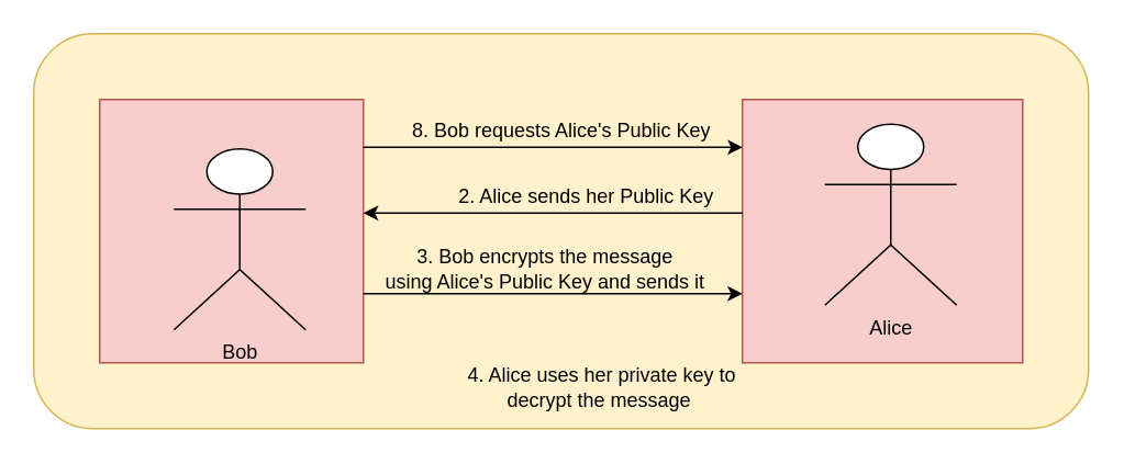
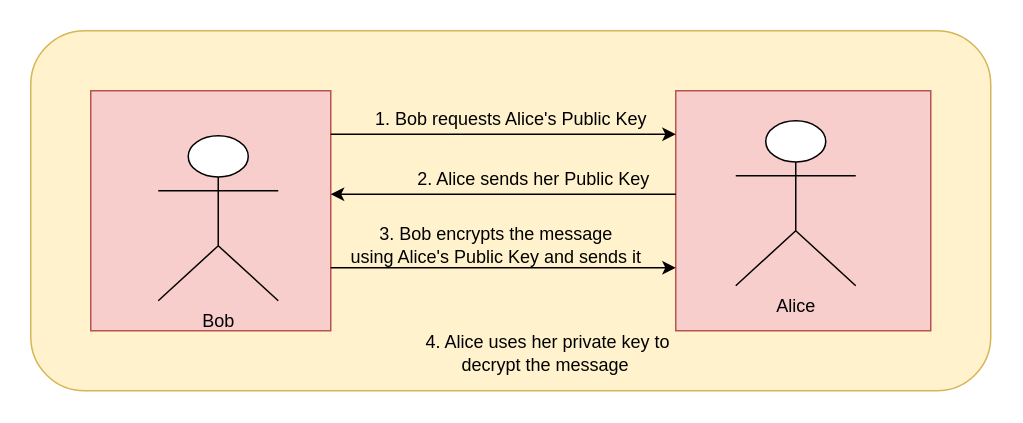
- <mxCell id="10" value="8. Bob requests Alice's Public Key" style="text;html=1;align=center;verticalAlign=middle;resizable=0;points=[];autosize=1;strokeColor=none;fillColor=none;" vertex="1" parent="1"><mxGeometry x="240" y="69" width="200" height="20" as="geometry" /></mxCell>
+ <mxCell id="10" value="1. Bob requests Alice's Public Key" style="text;html=1;align=center;verticalAlign=middle;resizable=0;points=[];autosize=1;strokeColor=none;fillColor=none;" vertex="1" parent="1"><mxGeometry x="240" y="69" width="200" height="20" as="geometry" /></mxCell>
- <mxCell id="6" value="Alice" style="shape=umlActor;verticalLabelPosition=bottom;verticalAlign=top;html=1;outlineConnect=0;" vertex="1" parent="1"><mxGeometry x="500" y="75" width="80" height="110" as="geometry" /></mxCell>
+ <mxCell id="6" value="Alice" style="shape=umlActor;verticalLabelPosition=bottom;verticalAlign=top;html=1;outlineConnect=0;" vertex="1" parent="1"><mxGeometry x="490" y="80" width="80" height="110" as="geometry" /></mxCell>
